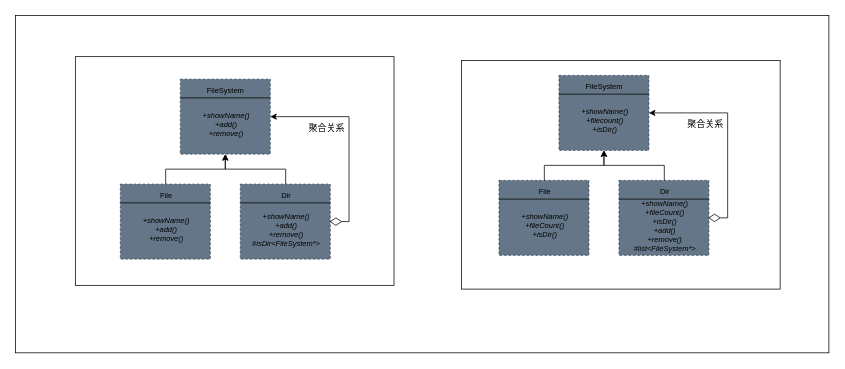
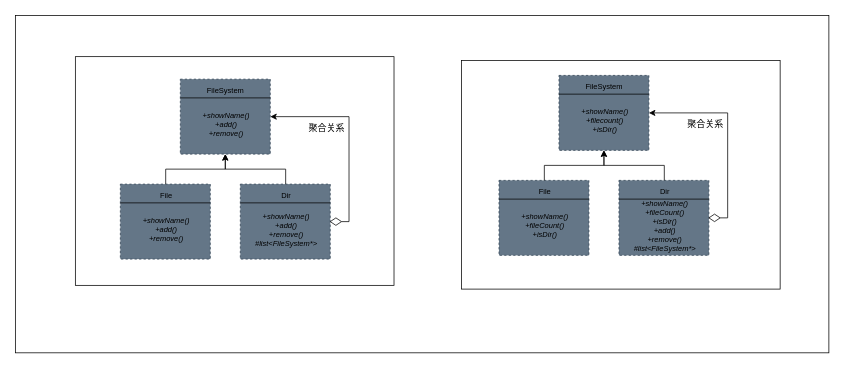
- <mxCell id="18" value="&lt;i&gt;+showName()&lt;br&gt;+add()&lt;br&gt;+remove()&lt;br&gt;#isDir&amp;lt;FileSystem*&amp;gt;&lt;br&gt;&lt;/i&gt;" style="text;html=1;align=center;verticalAlign=middle;resizable=0;points=[];autosize=1;strokeColor=none;fillColor=none;fontSize=10;dashed=1;" vertex="1" parent="14"><mxGeometry x="8" y="28" width="105" height="65" as="geometry" /></mxCell>
+ <mxCell id="18" value="&lt;i&gt;+showName()&lt;br&gt;+add()&lt;br&gt;+remove()&lt;br&gt;#list&amp;lt;FileSystem*&amp;gt;&lt;br&gt;&lt;/i&gt;" style="text;html=1;align=center;verticalAlign=middle;resizable=0;points=[];autosize=1;strokeColor=none;fillColor=none;fontSize=10;dashed=1;" vertex="1" parent="14"><mxGeometry x="8" y="28" width="105" height="65" as="geometry" /></mxCell>
